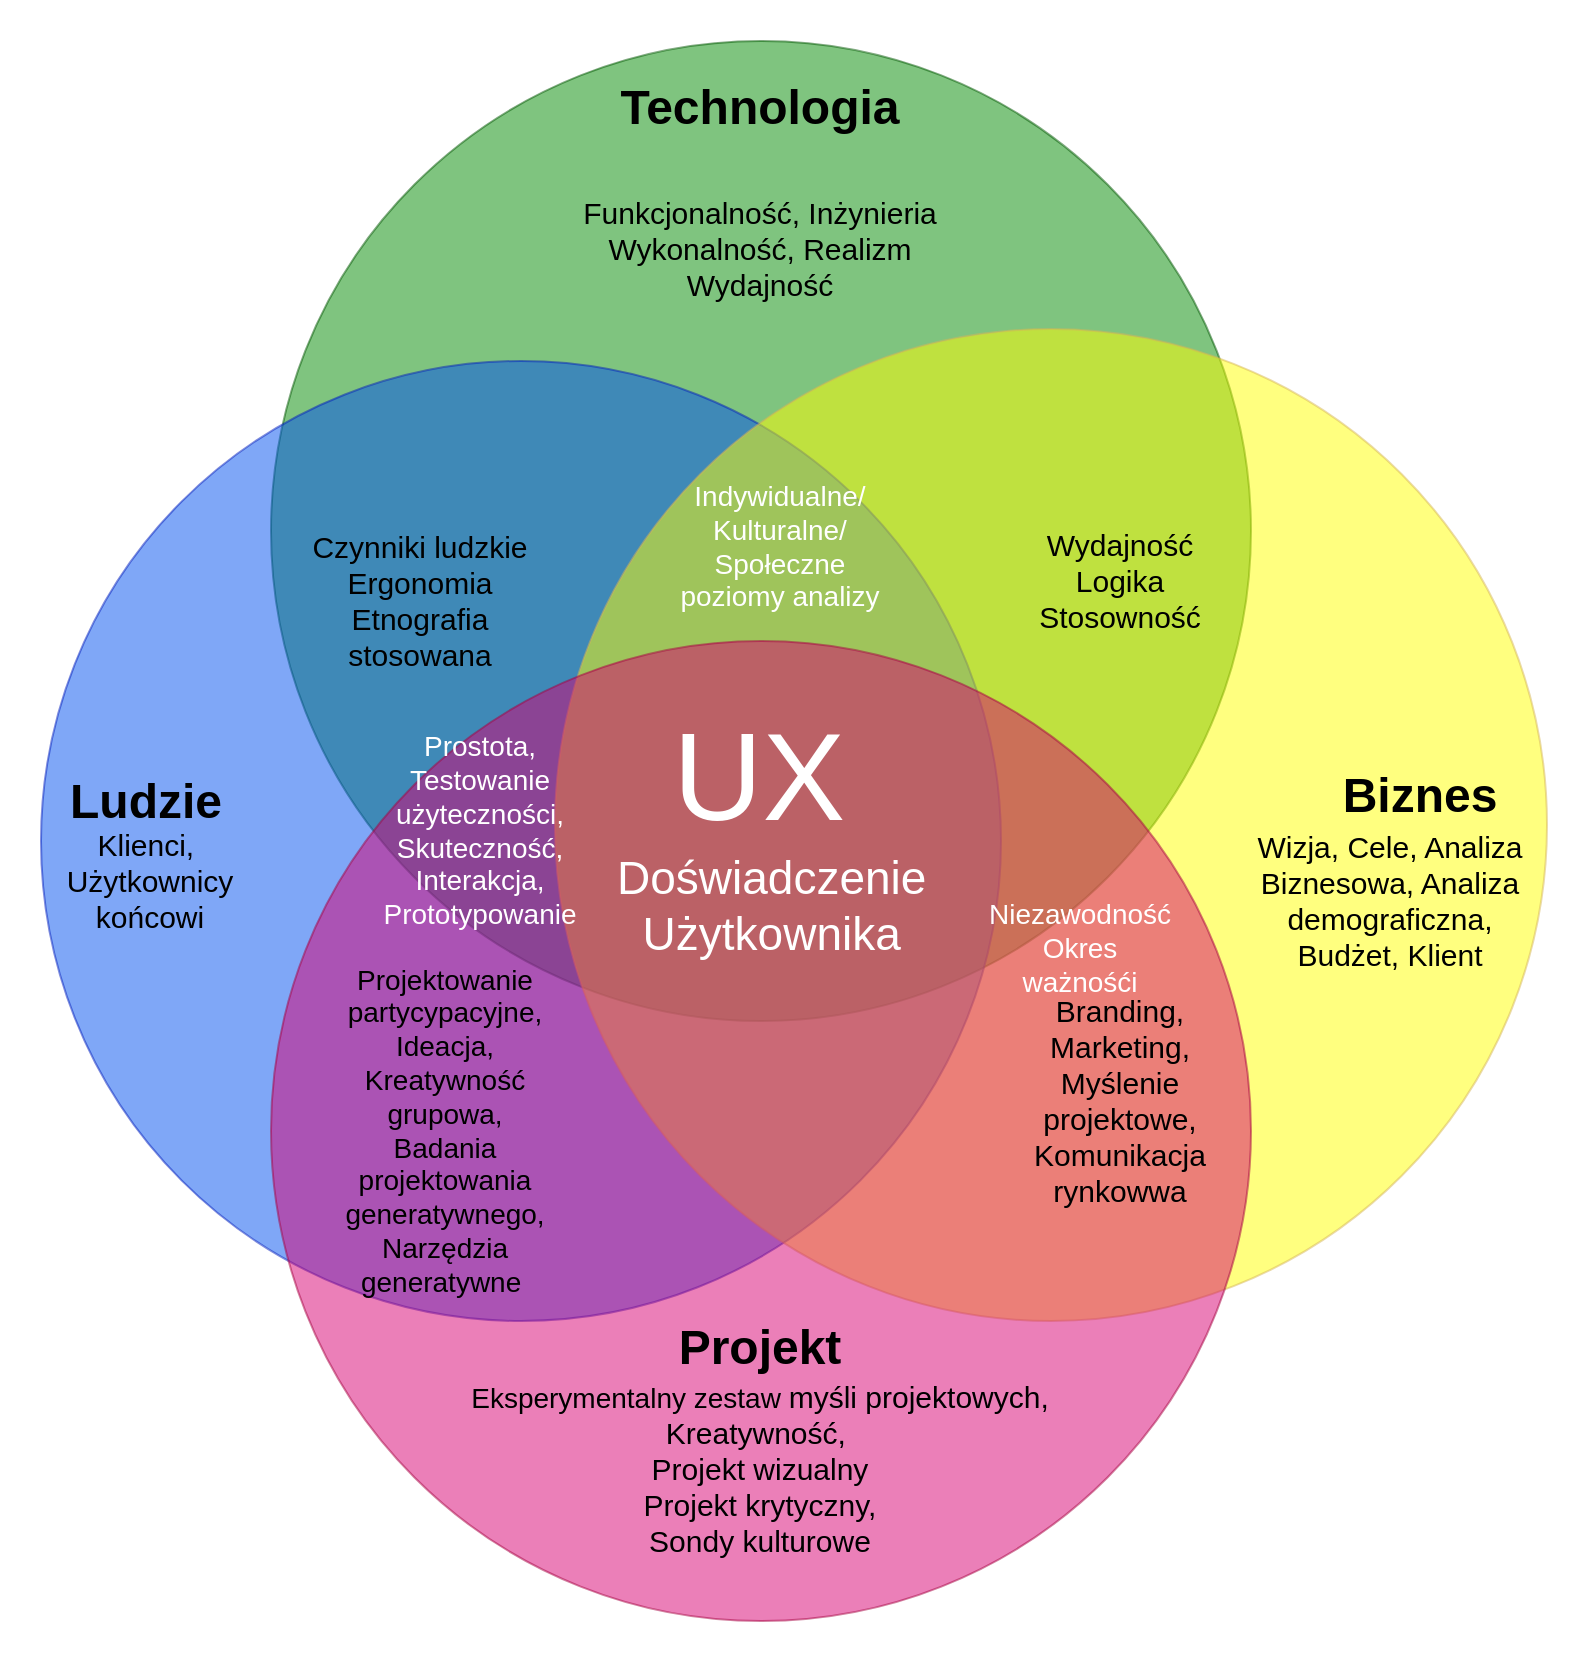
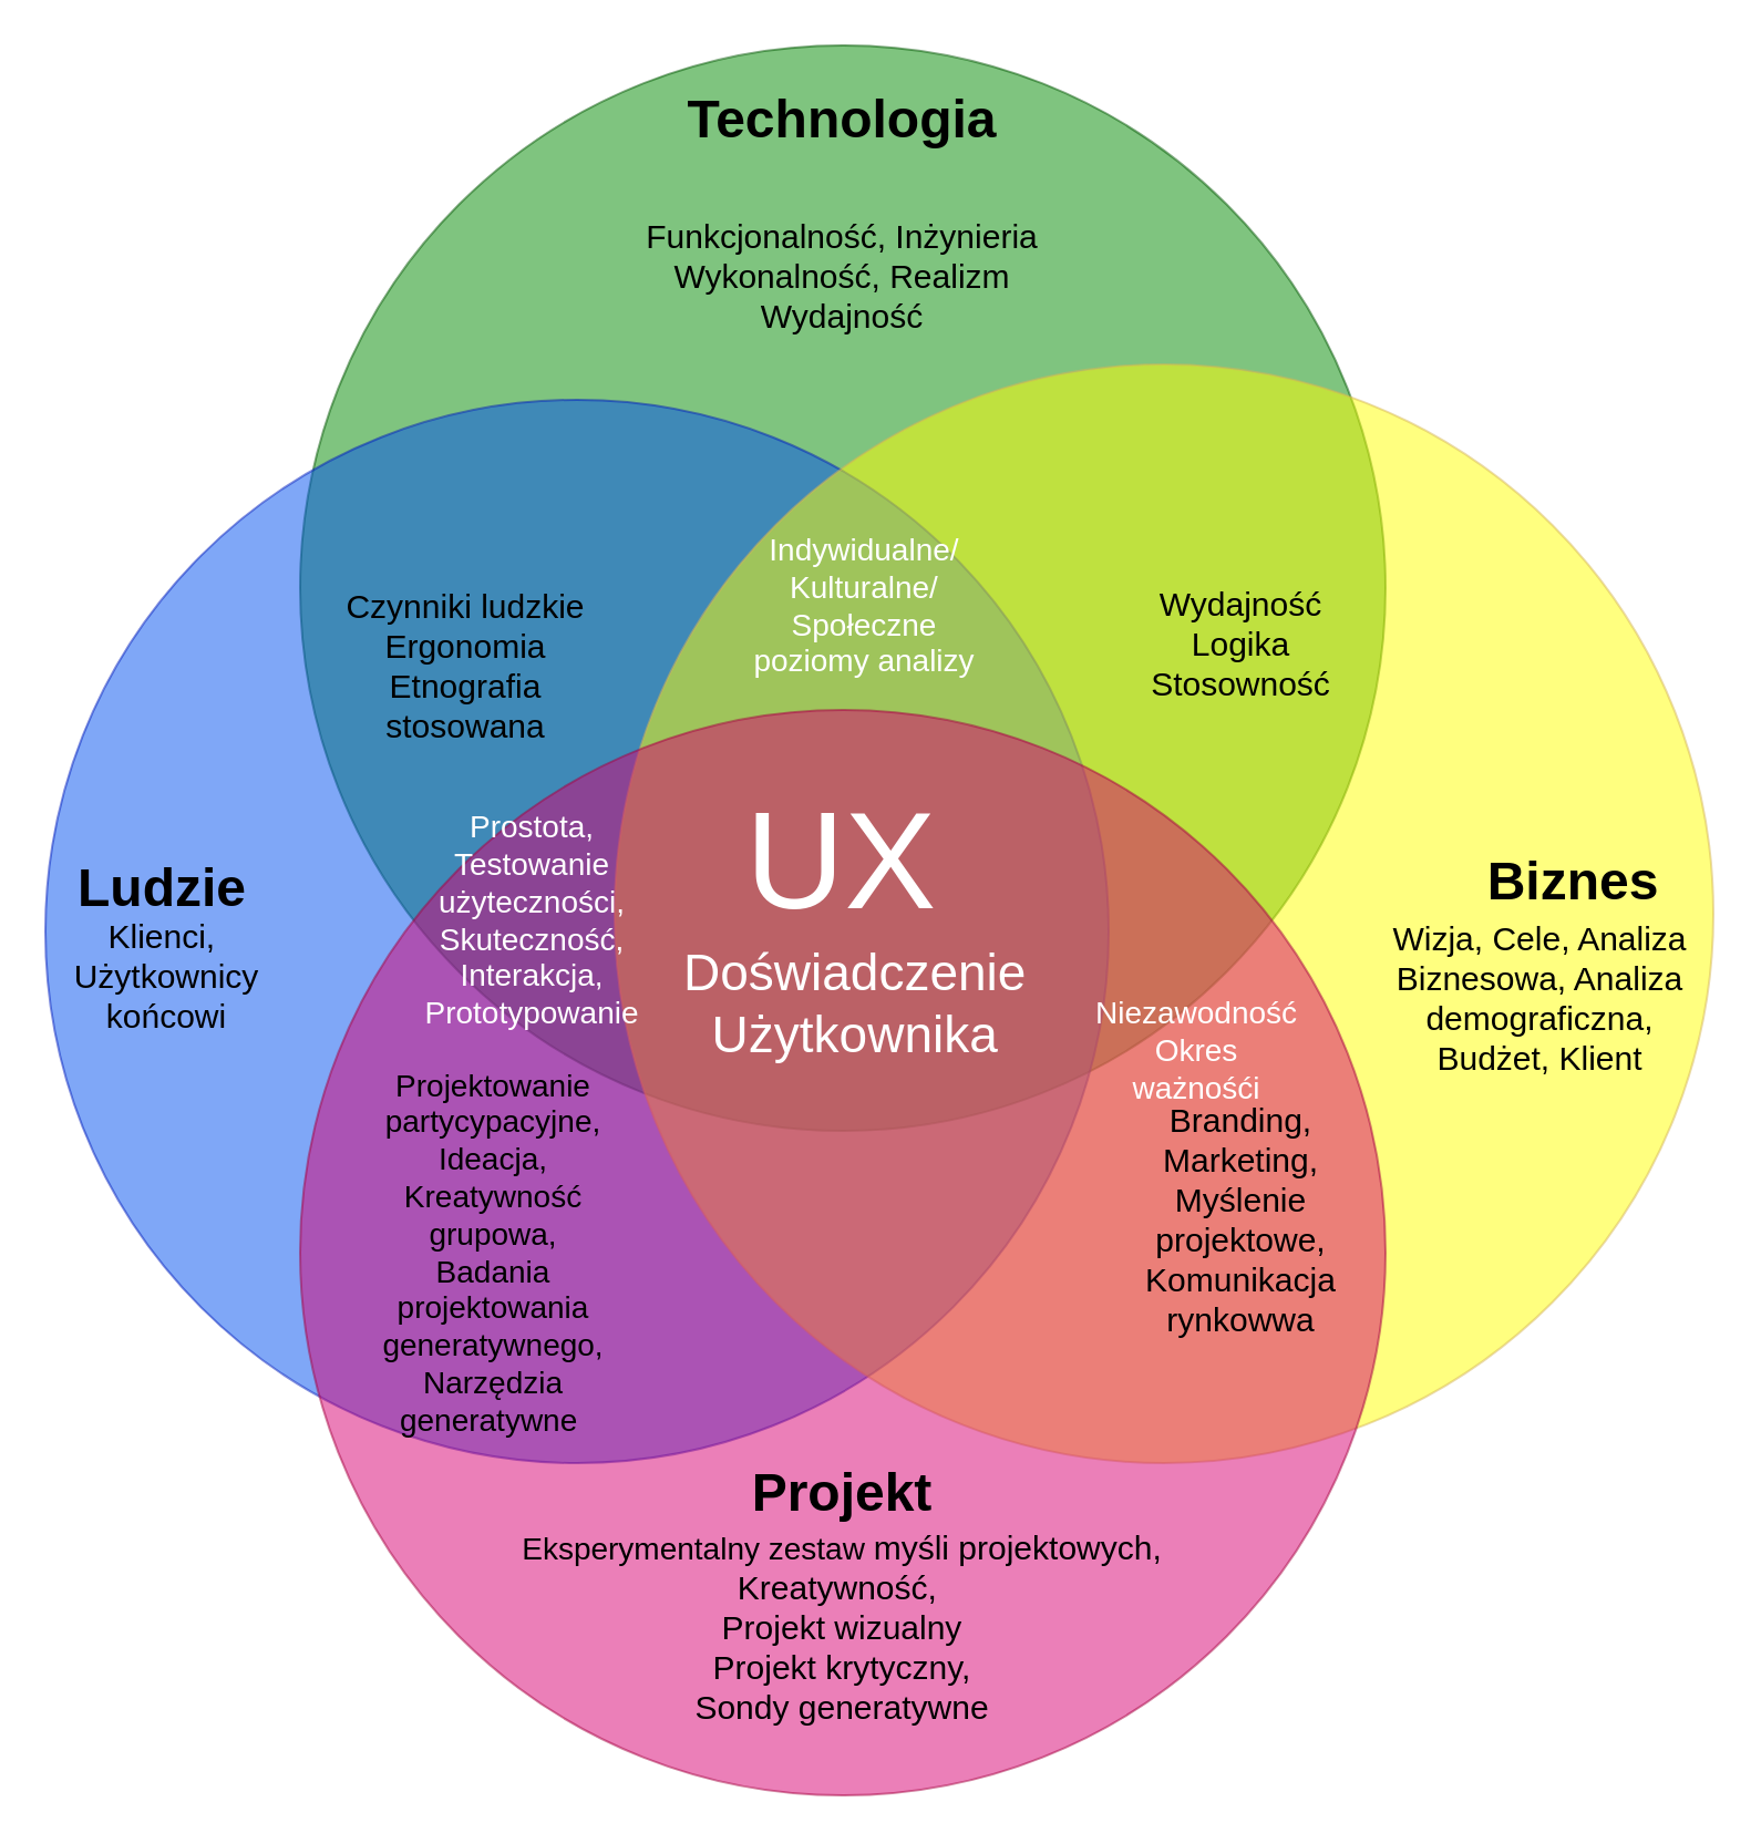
- <mxCell id="5" value="&lt;div style=&quot;text-align: center ; font-size: 24px&quot;&gt;&lt;b&gt;&lt;font color=&quot;#000000&quot; style=&quot;font-size: 24px&quot;&gt;Projekt&lt;/font&gt;&lt;/b&gt;&lt;/div&gt;&lt;div style=&quot;text-align: center&quot;&gt;&lt;span style=&quot;color: rgb(0 , 0 , 0)&quot;&gt;&lt;font style=&quot;font-size: 14px&quot;&gt;Eksperymentalny zestaw&amp;nbsp;&lt;/font&gt;&lt;/span&gt;&lt;span style=&quot;font-size: 15px ; color: rgb(0 , 0 , 0)&quot;&gt;myśli projektowych,&lt;/span&gt;&lt;br&gt;&lt;/div&gt;&lt;div style=&quot;text-align: center ; font-size: 15px&quot;&gt;&lt;font style=&quot;font-size: 15px&quot; color=&quot;#000000&quot;&gt;Kreatywność,&amp;nbsp;&lt;/font&gt;&lt;/div&gt;&lt;div style=&quot;text-align: center ; font-size: 15px&quot;&gt;&lt;font style=&quot;font-size: 15px&quot;&gt;&lt;font color=&quot;#000000&quot; style=&quot;font-size: 15px&quot;&gt;Projekt wizualny&lt;/font&gt;&lt;br&gt;&lt;/font&gt;&lt;/div&gt;&lt;div style=&quot;text-align: center ; font-size: 15px&quot;&gt;&lt;font color=&quot;#000000&quot; style=&quot;font-size: 15px&quot;&gt;Projekt krytyczny,&lt;/font&gt;&lt;/div&gt;&lt;div style=&quot;text-align: center ; font-size: 15px&quot;&gt;&lt;font color=&quot;#000000&quot; style=&quot;font-size: 15px&quot;&gt;&lt;font style=&quot;font-size: 15px&quot;&gt;Sondy kulturowe&lt;/font&gt;&lt;br&gt;&lt;/font&gt;&lt;/div&gt;" style="ellipse;whiteSpace=wrap;html=1;aspect=fixed;rounded=1;shadow=0;glass=0;labelBackgroundColor=none;strokeColor=#A50040;strokeWidth=1;fillColor=#d80073;fontFamily=Helvetica;fontSize=16;fontColor=#ffffff;align=center;opacity=50;verticalAlign=bottom;spacingBottom=15;spacing=15;" parent="1" vertex="1"><mxGeometry x="135" y="320" width="490" height="490" as="geometry" /></mxCell>
+ <mxCell id="5" value="&lt;div style=&quot;text-align: center ; font-size: 24px&quot;&gt;&lt;b&gt;&lt;font color=&quot;#000000&quot; style=&quot;font-size: 24px&quot;&gt;Projekt&lt;/font&gt;&lt;/b&gt;&lt;/div&gt;&lt;div style=&quot;text-align: center&quot;&gt;&lt;span style=&quot;color: rgb(0 , 0 , 0)&quot;&gt;&lt;font style=&quot;font-size: 14px&quot;&gt;Eksperymentalny zestaw&amp;nbsp;&lt;/font&gt;&lt;/span&gt;&lt;span style=&quot;font-size: 15px ; color: rgb(0 , 0 , 0)&quot;&gt;myśli projektowych,&lt;/span&gt;&lt;br&gt;&lt;/div&gt;&lt;div style=&quot;text-align: center ; font-size: 15px&quot;&gt;&lt;font style=&quot;font-size: 15px&quot; color=&quot;#000000&quot;&gt;Kreatywność,&amp;nbsp;&lt;/font&gt;&lt;/div&gt;&lt;div style=&quot;text-align: center ; font-size: 15px&quot;&gt;&lt;font style=&quot;font-size: 15px&quot;&gt;&lt;font color=&quot;#000000&quot; style=&quot;font-size: 15px&quot;&gt;Projekt wizualny&lt;/font&gt;&lt;br&gt;&lt;/font&gt;&lt;/div&gt;&lt;div style=&quot;text-align: center ; font-size: 15px&quot;&gt;&lt;font color=&quot;#000000&quot; style=&quot;font-size: 15px&quot;&gt;Projekt krytyczny,&lt;/font&gt;&lt;/div&gt;&lt;div style=&quot;text-align: center ; font-size: 15px&quot;&gt;&lt;font color=&quot;#000000&quot; style=&quot;font-size: 15px&quot;&gt;&lt;font style=&quot;font-size: 15px&quot;&gt;Sondy generatywne&lt;/font&gt;&lt;br&gt;&lt;/font&gt;&lt;/div&gt;" style="ellipse;whiteSpace=wrap;html=1;aspect=fixed;rounded=1;shadow=0;glass=0;labelBackgroundColor=none;strokeColor=#A50040;strokeWidth=1;fillColor=#d80073;fontFamily=Helvetica;fontSize=16;fontColor=#ffffff;align=center;opacity=50;verticalAlign=bottom;spacingBottom=15;spacing=15;" parent="1" vertex="1"><mxGeometry x="135" y="320" width="490" height="490" as="geometry" /></mxCell>
